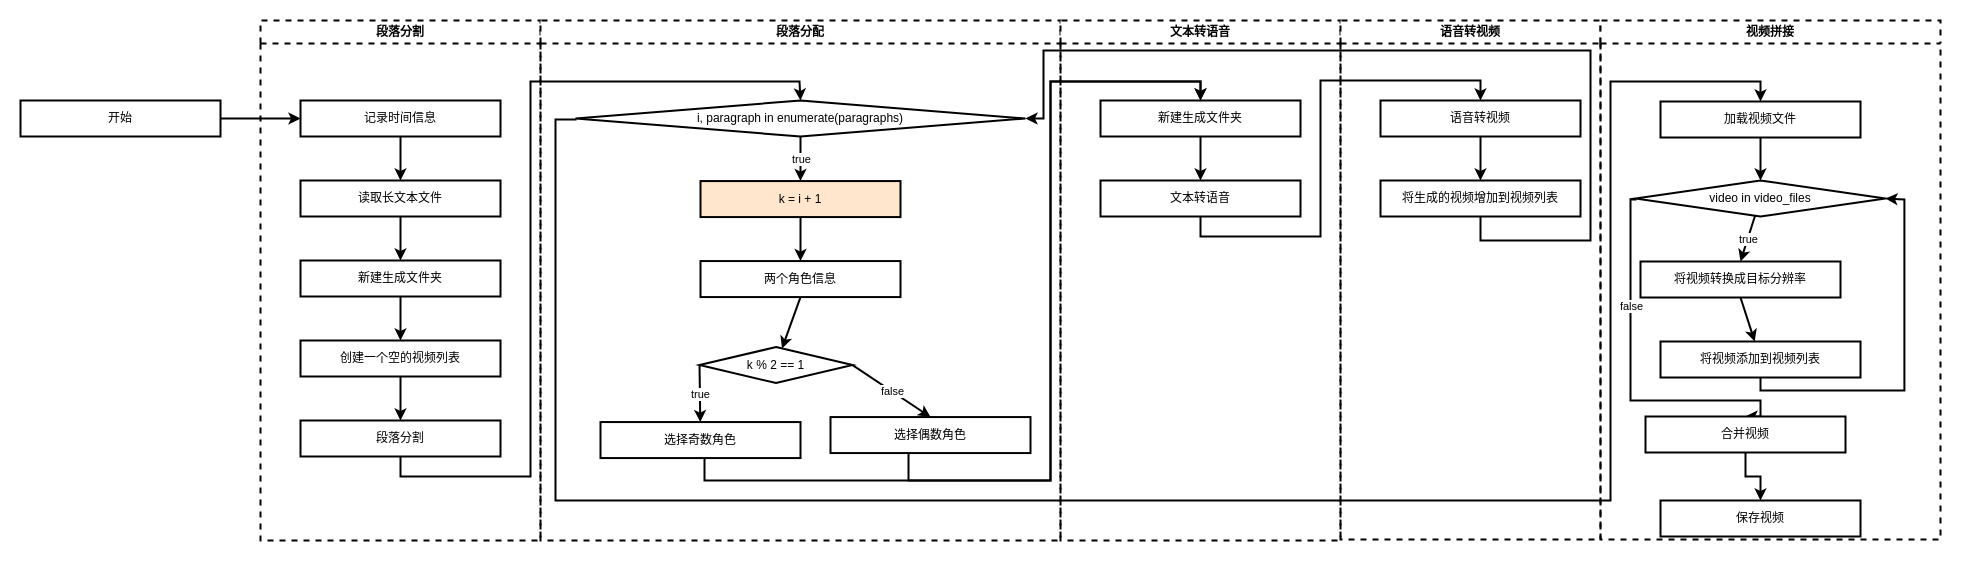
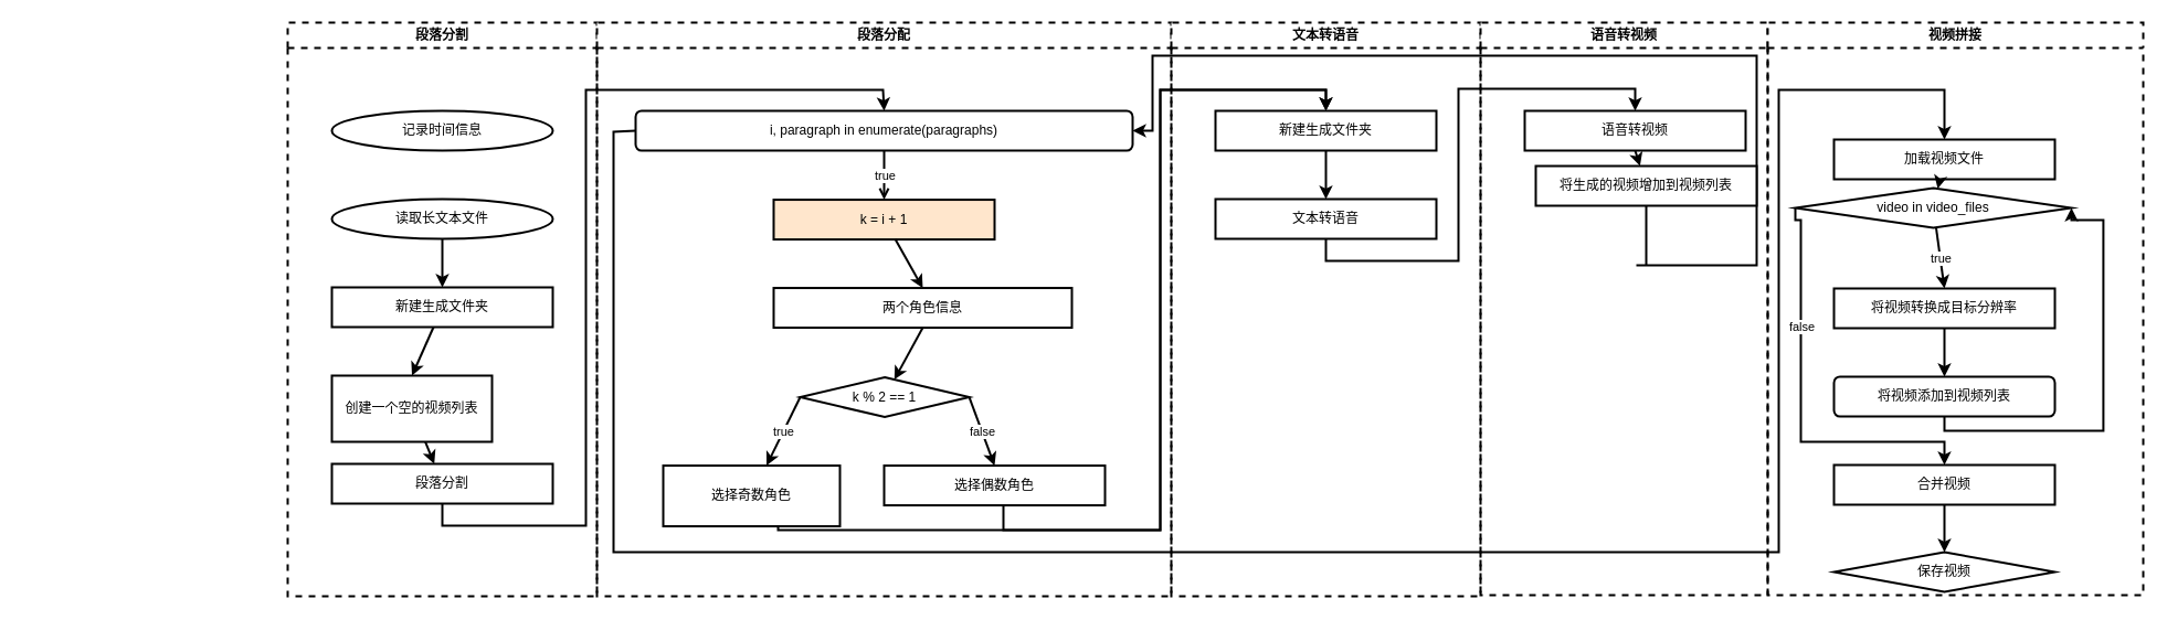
- <mxCell id="2" value="开始" style="rounded=0;whiteSpace=wrap;html=1;strokeWidth=2;" parent="1" vertex="1"><mxGeometry x="20" y="100" width="200" height="36" as="geometry" /></mxCell>
- <mxCell id="4" style="strokeWidth=2;exitX=1;exitY=0.5;exitDx=0;exitDy=0;" parent="1" source="2" target="3" edge="1"><mxGeometry relative="1" as="geometry"><mxPoint x="269.958" y="118.465" as="sourcePoint" /></mxGeometry></mxCell>
- <mxCell id="3" value="记录时间信息" style="rounded=0;whiteSpace=wrap;html=1;strokeWidth=2;" parent="1" vertex="1"><mxGeometry x="300" y="100" width="200" height="36" as="geometry" /></mxCell>
+ <mxCell id="3" value="记录时间信息" style="ellipse;whiteSpace=wrap;html=1;strokeWidth=2;" parent="1" vertex="1"><mxGeometry x="300" y="100" width="200" height="36" as="geometry" /></mxCell>
- <mxCell id="19" value="i, paragraph in enumerate(paragraphs)" style="rhombus;whiteSpace=wrap;html=1;strokeWidth=2;labelBackgroundColor=none;" parent="1" vertex="1"><mxGeometry x="575" y="100" width="450" height="36" as="geometry" /></mxCell>
+ <mxCell id="19" value="i, paragraph in enumerate(paragraphs)" style="whiteSpace=wrap;html=1;strokeWidth=2;labelBackgroundColor=none;rounded=1;" parent="1" vertex="1"><mxGeometry x="575" y="100" width="450" height="36" as="geometry" /></mxCell>
- <mxCell id="23" value="加载视频文件" style="rounded=0;whiteSpace=wrap;html=1;strokeWidth=2;" parent="1" vertex="1"><mxGeometry x="1660" y="101" width="200" height="36" as="geometry" /></mxCell>
+ <mxCell id="23" value="加载视频文件" style="rounded=0;whiteSpace=wrap;html=1;strokeWidth=2;" parent="1" vertex="1"><mxGeometry x="1660" y="126" width="200" height="36" as="geometry" /></mxCell>
- <mxCell id="6" style="strokeWidth=2;" parent="1" source="3" target="5" edge="1"><mxGeometry relative="1" as="geometry" /></mxCell>
- <mxCell id="7" value="" style="edgeLabel;html=1;align=center;verticalAlign=middle;resizable=0;points=[];" parent="6" vertex="1" connectable="0"><mxGeometry relative="1" as="geometry"><mxPoint as="offset" /></mxGeometry></mxCell>
- <mxCell id="21" style="strokeWidth=2;" parent="1" source="19" target="20" edge="1"><mxGeometry relative="1" as="geometry" /></mxCell>
+ <mxCell id="21" style="strokeWidth=2;endArrow=open;" parent="1" source="19" target="20" edge="1"><mxGeometry relative="1" as="geometry" /></mxCell>
- <mxCell id="5" value="读取长文本文件" style="rounded=0;whiteSpace=wrap;html=1;strokeWidth=2;" parent="1" vertex="1"><mxGeometry x="300" y="180" width="200" height="36" as="geometry" /></mxCell>
+ <mxCell id="5" value="读取长文本文件" style="ellipse;whiteSpace=wrap;html=1;strokeWidth=2;" parent="1" vertex="1"><mxGeometry x="300" y="180" width="200" height="36" as="geometry" /></mxCell>
- <mxCell id="45" value="将生成的视频增加到视频列表" style="rounded=0;whiteSpace=wrap;html=1;strokeWidth=2;" parent="1" vertex="1"><mxGeometry x="1380" y="180" width="200" height="36" as="geometry" /></mxCell>
+ <mxCell id="45" value="将生成的视频增加到视频列表" style="rounded=0;whiteSpace=wrap;html=1;strokeWidth=2;" parent="1" vertex="1"><mxGeometry x="1390" y="150" width="200" height="36" as="geometry" /></mxCell>
- <mxCell id="50" value="video in video_files" style="rhombus;whiteSpace=wrap;html=1;strokeWidth=2;labelBackgroundColor=none;" parent="1" vertex="1"><mxGeometry x="1635" y="180" width="250" height="36" as="geometry" /></mxCell>
+ <mxCell id="50" value="video in video_files" style="rhombus;whiteSpace=wrap;html=1;strokeWidth=2;labelBackgroundColor=none;" parent="1" vertex="1"><mxGeometry x="1625" y="170" width="250" height="36" as="geometry" /></mxCell>
- <mxCell id="26" value="两个角色信息" style="rounded=0;whiteSpace=wrap;html=1;strokeWidth=2;" parent="1" vertex="1"><mxGeometry x="700" y="260.56" width="200" height="36" as="geometry" /></mxCell>
+ <mxCell id="26" value="两个角色信息" style="rounded=0;whiteSpace=wrap;html=1;strokeWidth=2;" parent="1" vertex="1"><mxGeometry x="700" y="260.56" width="270" height="36" as="geometry" /></mxCell>
- <mxCell id="57" value="将视频转换成目标分辨率" style="rounded=0;whiteSpace=wrap;html=1;strokeWidth=2;" parent="1" vertex="1"><mxGeometry x="1640" y="261" width="200" height="36" as="geometry" /></mxCell>
+ <mxCell id="57" value="将视频转换成目标分辨率" style="rounded=0;whiteSpace=wrap;html=1;strokeWidth=2;" parent="1" vertex="1"><mxGeometry x="1660" y="261" width="200" height="36" as="geometry" /></mxCell>
- <mxCell id="13" value="创建一个空的视频列表" style="rounded=0;whiteSpace=wrap;html=1;strokeWidth=2;" parent="1" vertex="1"><mxGeometry x="300" y="340" width="200" height="36" as="geometry" /></mxCell>
+ <mxCell id="13" value="创建一个空的视频列表" style="rounded=0;whiteSpace=wrap;html=1;strokeWidth=2;" parent="1" vertex="1"><mxGeometry x="300" y="340" width="145" height="60" as="geometry" /></mxCell>
- <mxCell id="59" value="将视频添加到视频列表" style="rounded=0;whiteSpace=wrap;html=1;strokeWidth=2;" parent="1" vertex="1"><mxGeometry x="1660" y="341" width="200" height="36" as="geometry" /></mxCell>
+ <mxCell id="59" value="将视频添加到视频列表" style="whiteSpace=wrap;html=1;strokeWidth=2;rounded=1;" parent="1" vertex="1"><mxGeometry x="1660" y="341" width="200" height="36" as="geometry" /></mxCell>
- <mxCell id="27" value="k % 2 == 1" style="rhombus;whiteSpace=wrap;html=1;strokeWidth=2;labelBackgroundColor=none;" parent="1" vertex="1"><mxGeometry x="699.03" y="346.56" width="153.06" height="36" as="geometry" /></mxCell>
+ <mxCell id="27" value="k % 2 == 1" style="rhombus;whiteSpace=wrap;html=1;strokeWidth=2;labelBackgroundColor=none;" parent="1" vertex="1"><mxGeometry x="724.03" y="341.56" width="153.06" height="36" as="geometry" /></mxCell>
- <mxCell id="35" value="选择偶数角色" style="rounded=0;whiteSpace=wrap;html=1;strokeWidth=2;" parent="1" vertex="1"><mxGeometry x="830" y="416.56" width="200" height="36" as="geometry" /></mxCell>
+ <mxCell id="35" value="选择偶数角色" style="rounded=0;whiteSpace=wrap;html=1;strokeWidth=2;" parent="1" vertex="1"><mxGeometry x="800" y="421.56" width="200" height="36" as="geometry" /></mxCell>
- <mxCell id="56" value="合并视频" style="rounded=0;whiteSpace=wrap;html=1;strokeWidth=2;" parent="1" vertex="1"><mxGeometry x="1645" y="416" width="200" height="36" as="geometry" /></mxCell>
+ <mxCell id="56" value="合并视频" style="rounded=0;whiteSpace=wrap;html=1;strokeWidth=2;" parent="1" vertex="1"><mxGeometry x="1660" y="421" width="200" height="36" as="geometry" /></mxCell>
- <mxCell id="31" value="选择奇数角色" style="rounded=0;whiteSpace=wrap;html=1;strokeWidth=2;" parent="1" vertex="1"><mxGeometry x="600" y="421.56" width="200" height="36" as="geometry" /></mxCell>
+ <mxCell id="31" value="选择奇数角色" style="rounded=0;whiteSpace=wrap;html=1;strokeWidth=2;" parent="1" vertex="1"><mxGeometry x="600" y="421.56" width="160" height="55" as="geometry" /></mxCell>
- <mxCell id="62" value="保存视频" style="rounded=0;whiteSpace=wrap;html=1;strokeWidth=2;" parent="1" vertex="1"><mxGeometry x="1660" y="500" width="200" height="36" as="geometry" /></mxCell>
+ <mxCell id="62" value="保存视频" style="rhombus;whiteSpace=wrap;html=1;strokeWidth=2;" parent="1" vertex="1"><mxGeometry x="1660" y="500" width="200" height="36" as="geometry" /></mxCell>
